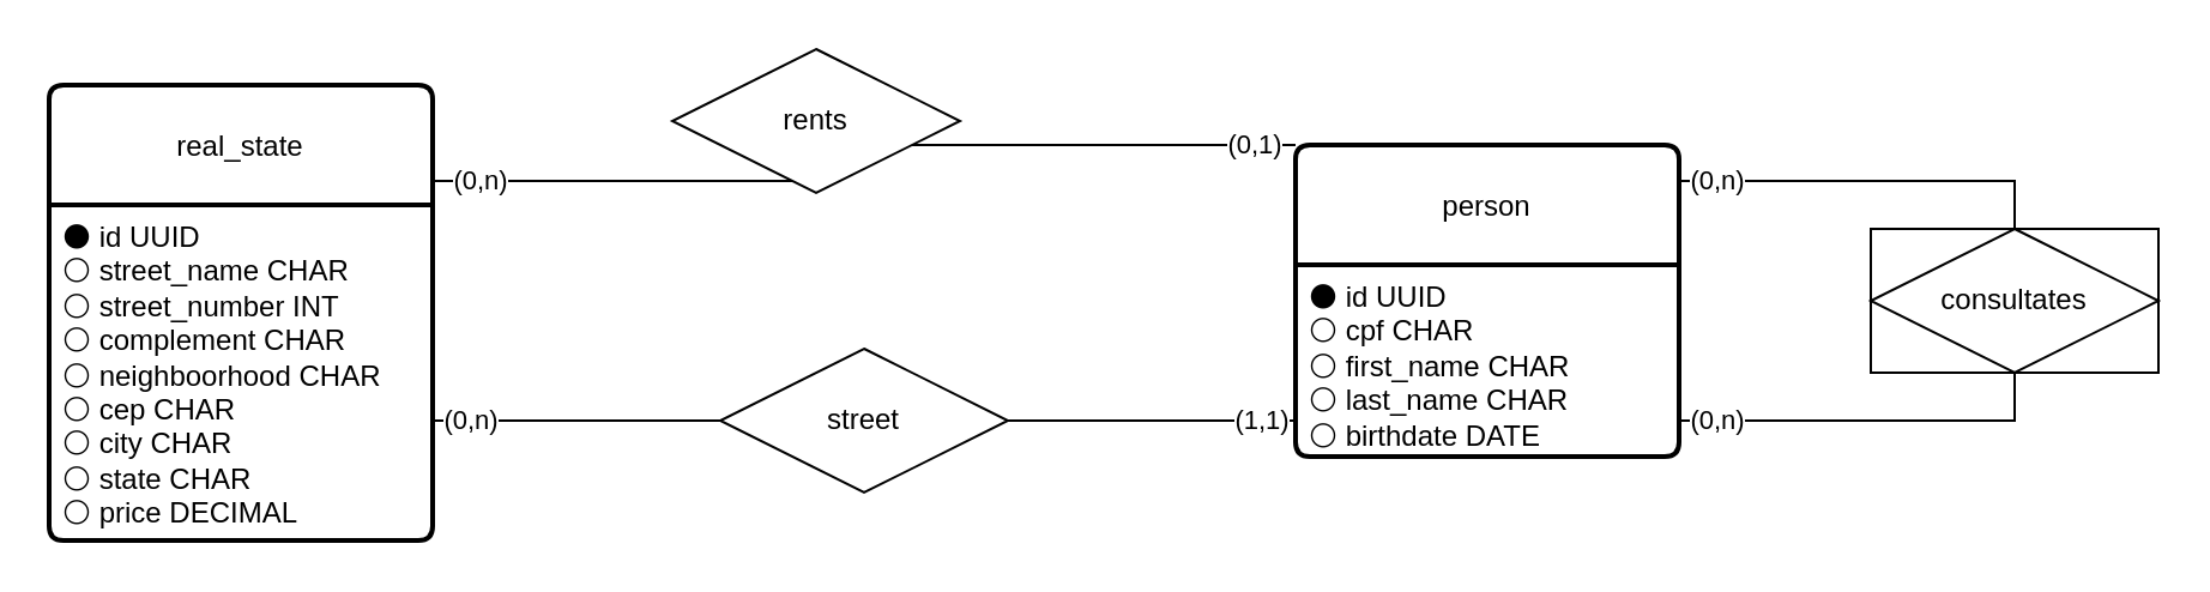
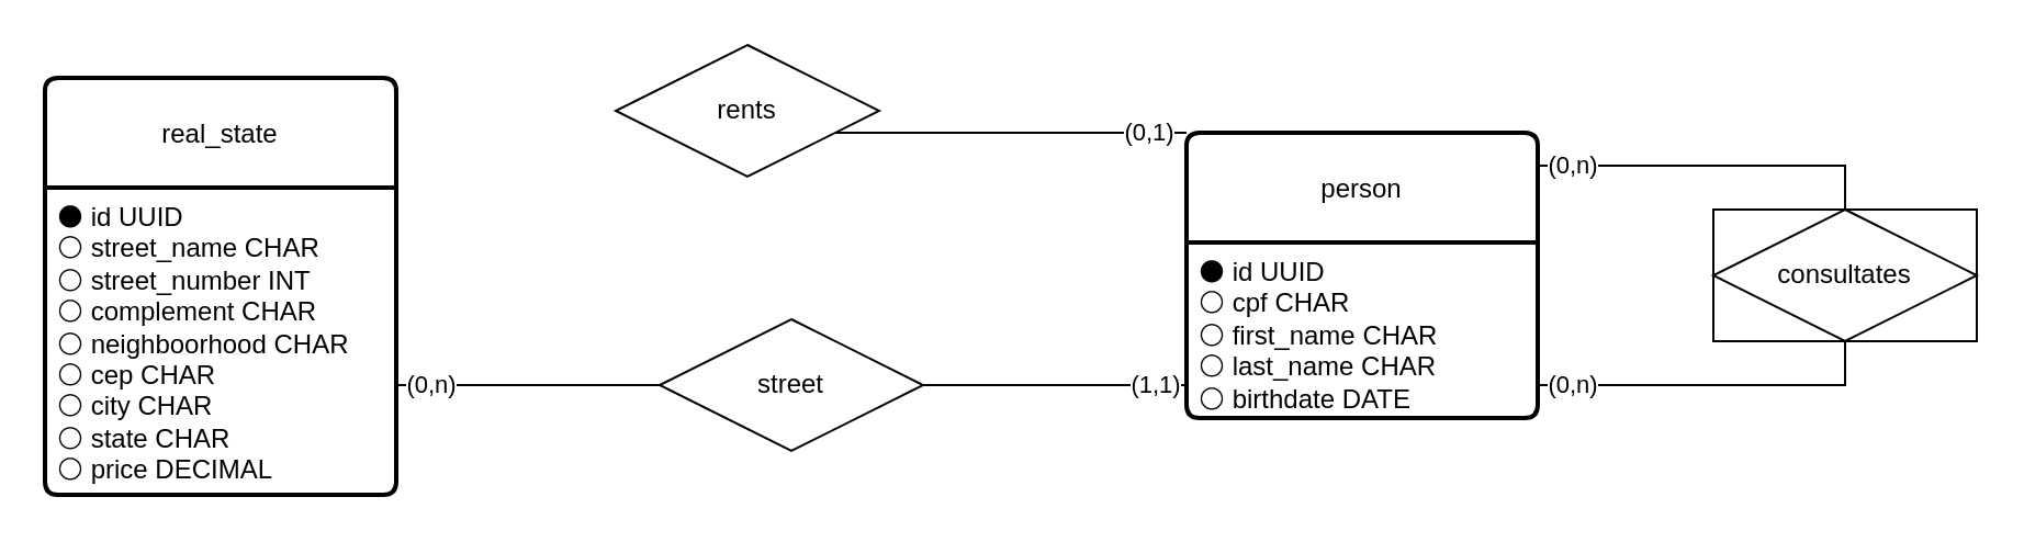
- <mxCell id="17" value="" style="edgeStyle=orthogonalEdgeStyle;rounded=0;orthogonalLoop=1;jettySize=auto;html=1;endArrow=none;startFill=0;" parent="1" source="10" target="19" edge="1"><mxGeometry relative="1" as="geometry"><mxPoint x="180" y="75" as="sourcePoint" /><mxPoint x="540" y="75" as="targetPoint" /><Array as="points"><mxPoint x="210" y="75" /><mxPoint x="210" y="75" /></Array></mxGeometry></mxCell>
- <mxCell id="18" value="(0,n)" style="edgeLabel;html=1;align=center;verticalAlign=middle;resizable=0;points=[];" parent="17" vertex="1" connectable="0"><mxGeometry x="-0.804" relative="1" as="geometry"><mxPoint x="4" y="-1" as="offset" /></mxGeometry></mxCell>
